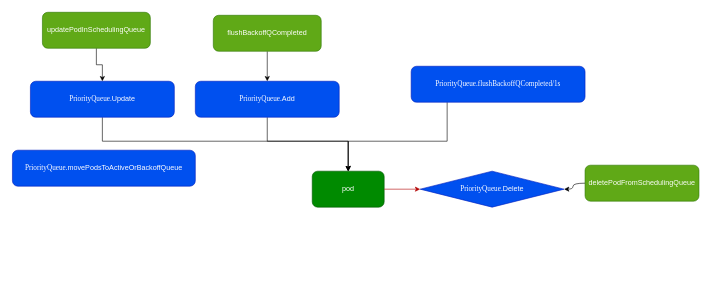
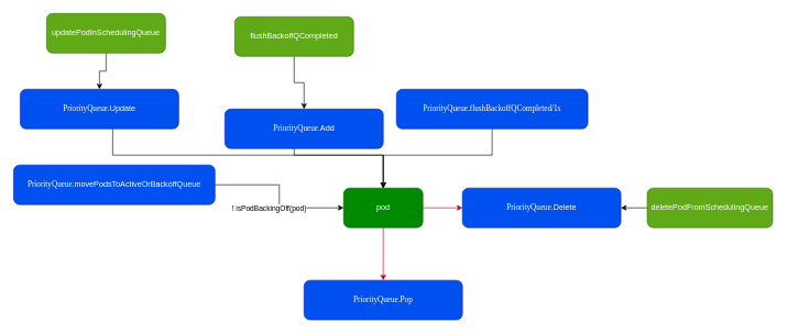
- <mxCell id="12" value="&lt;span style=&quot;font-family: &amp;#34;menlo&amp;#34;&quot;&gt;PriorityQueue.&lt;/span&gt;&lt;span style=&quot;font-family: &amp;#34;menlo&amp;#34; ; font-size: 9pt&quot;&gt;flushBackoffQCompleted/1s&lt;/span&gt;&lt;span style=&quot;font-family: &amp;#34;menlo&amp;#34;&quot;&gt;&lt;br&gt;&lt;/span&gt;" style="rounded=1;whiteSpace=wrap;html=1;fillColor=#0050ef;strokeColor=#001DBC;fontColor=#ffffff;" vertex="1" parent="1"><mxGeometry x="685" y="110" width="290" height="60" as="geometry" /></mxCell>
+ <mxCell id="12" value="&lt;span style=&quot;font-family: &amp;#34;menlo&amp;#34;&quot;&gt;PriorityQueue.&lt;/span&gt;&lt;span style=&quot;font-family: &amp;#34;menlo&amp;#34; ; font-size: 9pt&quot;&gt;flushBackoffQCompleted/1s&lt;/span&gt;&lt;span style=&quot;font-family: &amp;#34;menlo&amp;#34;&quot;&gt;&lt;br&gt;&lt;/span&gt;" style="rounded=1;whiteSpace=wrap;html=1;fillColor=#0050ef;strokeColor=#001DBC;fontColor=#ffffff;" vertex="1" parent="1"><mxGeometry x="600" y="135" width="290" height="60" as="geometry" /></mxCell>
- <mxCell id="18" value="&lt;span style=&quot;font-family: &amp;#34;menlo&amp;#34;&quot;&gt;PriorityQueue.&lt;/span&gt;Update" style="rounded=1;whiteSpace=wrap;html=1;fillColor=#0050ef;strokeColor=#001DBC;fontColor=#ffffff;" vertex="1" parent="1"><mxGeometry x="50" y="135" width="240" height="60" as="geometry" /></mxCell>
+ <mxCell id="18" value="&lt;span style=&quot;font-family: &amp;#34;menlo&amp;#34;&quot;&gt;PriorityQueue.&lt;/span&gt;Update" style="rounded=1;whiteSpace=wrap;html=1;fillColor=#0050ef;strokeColor=#001DBC;fontColor=#ffffff;" vertex="1" parent="1"><mxGeometry x="30" y="135" width="240" height="60" as="geometry" /></mxCell>
- <mxCell id="14" value="&lt;span style=&quot;font-family: &amp;#34;menlo&amp;#34;&quot;&gt;PriorityQueue.&lt;/span&gt;Add" style="rounded=1;whiteSpace=wrap;html=1;fillColor=#0050ef;strokeColor=#001DBC;fontColor=#ffffff;" vertex="1" parent="1"><mxGeometry x="325" y="135" width="240" height="60" as="geometry" /></mxCell>
+ <mxCell id="14" value="&lt;span style=&quot;font-family: &amp;#34;menlo&amp;#34;&quot;&gt;PriorityQueue.&lt;/span&gt;Add" style="rounded=1;whiteSpace=wrap;html=1;fillColor=#0050ef;strokeColor=#001DBC;fontColor=#ffffff;" vertex="1" parent="1"><mxGeometry x="340" y="165" width="240" height="60" as="geometry" /></mxCell>
- <mxCell id="7" value="deletePodFromSchedulingQueue" style="rounded=1;whiteSpace=wrap;html=1;fillColor=#60a917;strokeColor=#2D7600;fontColor=#ffffff;" vertex="1" parent="1"><mxGeometry x="975" y="275" width="190" height="60" as="geometry" /></mxCell>
+ <mxCell id="7" value="deletePodFromSchedulingQueue" style="rounded=1;whiteSpace=wrap;html=1;fillColor=#60a917;strokeColor=#2D7600;fontColor=#ffffff;" vertex="1" parent="1"><mxGeometry x="980" y="285" width="190" height="60" as="geometry" /></mxCell>
+ <mxCell id="8" style="edgeStyle=orthogonalEdgeStyle;rounded=0;orthogonalLoop=1;jettySize=auto;html=1;entryX=0;entryY=0.5;entryDx=0;entryDy=0;startArrow=none;startFill=0;endArrow=classic;endFill=1;" edge="1" parent="1" source="10" target="3"><mxGeometry relative="1" as="geometry" /></mxCell>
+ <mxCell id="9" value="! isPodBackingOff(pod)" style="edgeLabel;html=1;align=center;verticalAlign=middle;resizable=0;points=[];" vertex="1" connectable="0" parent="8"><mxGeometry x="0.153" relative="1" as="geometry"><mxPoint x="-17" as="offset" /></mxGeometry></mxCell>
- <mxCell id="5" value="&lt;span style=&quot;font-family: &amp;#34;menlo&amp;#34;&quot;&gt;PriorityQueue.&lt;/span&gt;Delete" style="rhombus;whiteSpace=wrap;html=1;fillColor=#0050ef;strokeColor=#001DBC;fontColor=#ffffff;" vertex="1" parent="1"><mxGeometry x="700" y="285" width="240" height="60" as="geometry" /></mxCell>
+ <mxCell id="5" value="&lt;span style=&quot;font-family: &amp;#34;menlo&amp;#34;&quot;&gt;PriorityQueue.&lt;/span&gt;Delete" style="rounded=1;whiteSpace=wrap;html=1;fillColor=#0050ef;strokeColor=#001DBC;fontColor=#ffffff;" vertex="1" parent="1"><mxGeometry x="700" y="285" width="240" height="60" as="geometry" /></mxCell>
+ <mxCell id="2" style="edgeStyle=orthogonalEdgeStyle;rounded=0;orthogonalLoop=1;jettySize=auto;html=1;entryX=0.5;entryY=0;entryDx=0;entryDy=0;startArrow=none;startFill=0;endArrow=classic;endFill=1;fillColor=#e51400;strokeColor=#B20000;" edge="1" parent="1" source="3" target="21"><mxGeometry relative="1" as="geometry" /></mxCell>
+ <mxCell id="21" value="&lt;span style=&quot;font-family: &amp;#34;menlo&amp;#34;&quot;&gt;PriorityQueue.Pop&lt;/span&gt;" style="rounded=1;whiteSpace=wrap;html=1;fillColor=#0050ef;strokeColor=#001DBC;fontColor=#ffffff;" vertex="1" parent="1"><mxGeometry x="460" y="425" width="240" height="60" as="geometry" /></mxCell>
